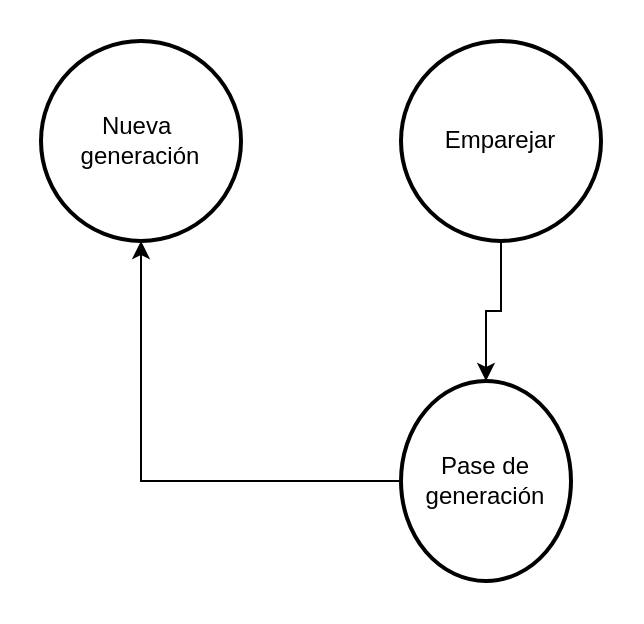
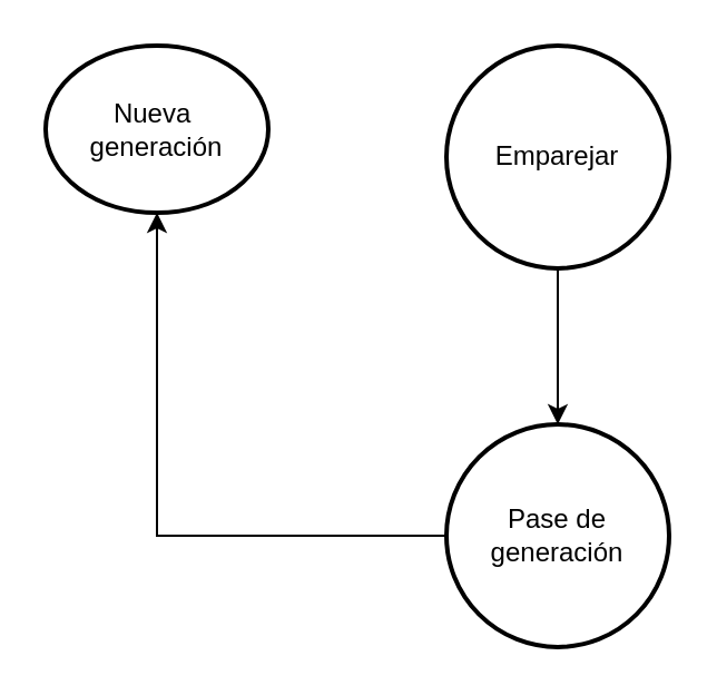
- <mxCell id="2" value="Nueva&amp;nbsp;&lt;div&gt;generación&lt;/div&gt;" style="strokeWidth=2;html=1;shape=mxgraph.flowchart.start_2;whiteSpace=wrap;" vertex="1" parent="1"><mxGeometry x="20" y="20" width="100" height="100" as="geometry" /></mxCell>
+ <mxCell id="2" value="Nueva&amp;nbsp;&lt;div&gt;generación&lt;/div&gt;" style="strokeWidth=2;html=1;shape=mxgraph.flowchart.start_2;whiteSpace=wrap;" vertex="1" parent="1"><mxGeometry x="20" y="20" width="100" height="75" as="geometry" /></mxCell>
- <mxCell id="5" value="Pase de generación" style="strokeWidth=2;html=1;shape=mxgraph.flowchart.start_2;whiteSpace=wrap;" vertex="1" parent="1"><mxGeometry x="200" y="190" width="85" height="100" as="geometry" /></mxCell>
+ <mxCell id="5" value="Pase de generación" style="strokeWidth=2;html=1;shape=mxgraph.flowchart.start_2;whiteSpace=wrap;" vertex="1" parent="1"><mxGeometry x="200" y="190" width="100" height="100" as="geometry" /></mxCell>
